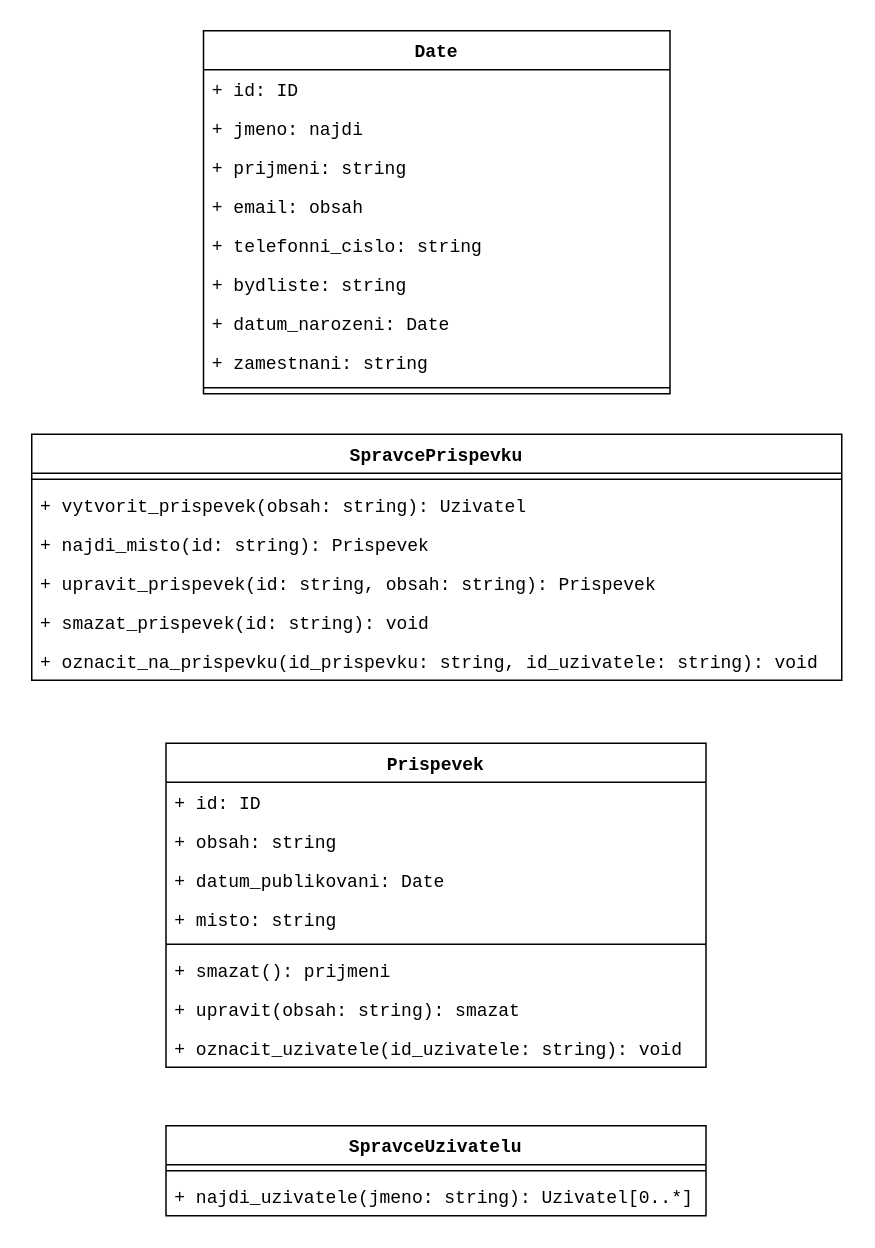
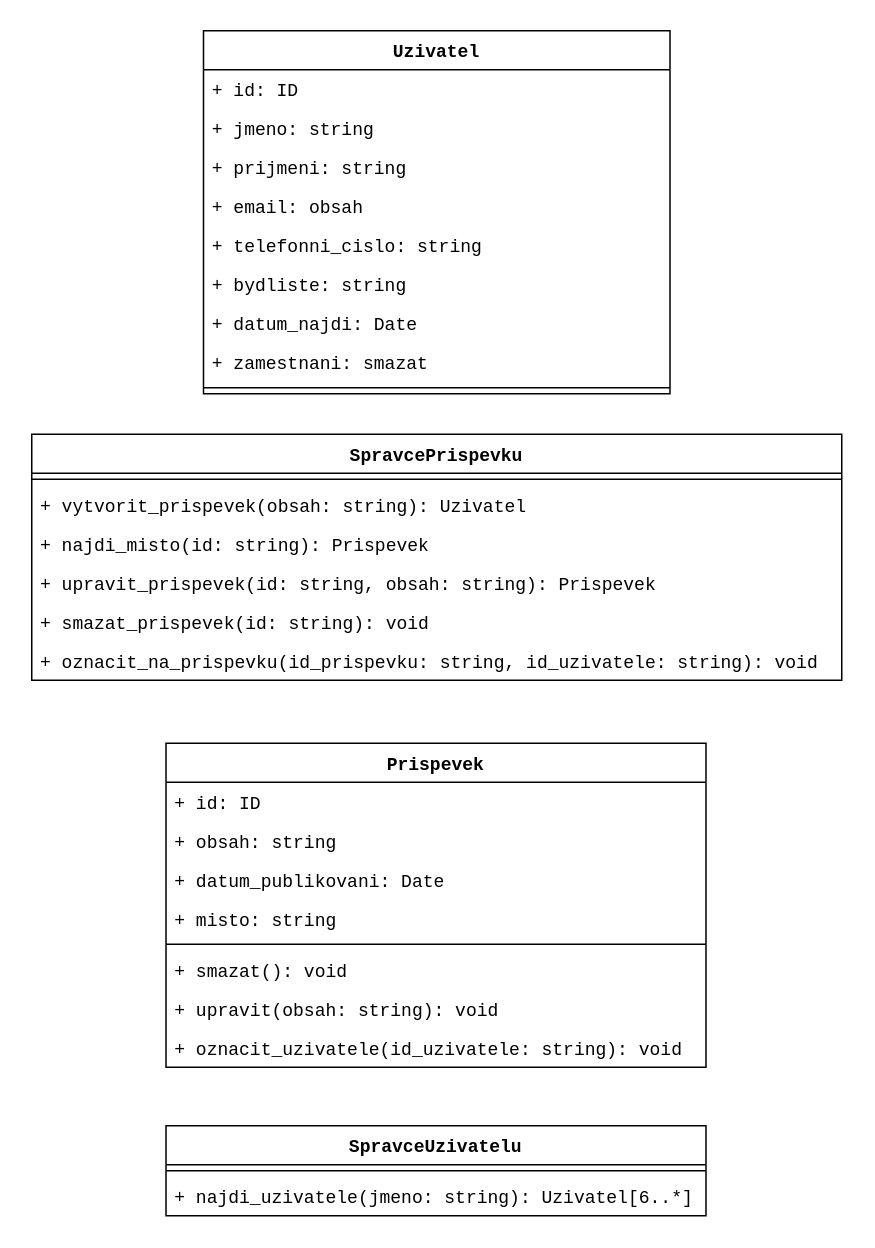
- <mxCell id="11" value="Date" style="swimlane;fontStyle=1;align=center;verticalAlign=top;childLayout=stackLayout;horizontal=1;startSize=26;horizontalStack=0;resizeParent=1;resizeParentMax=0;resizeLast=0;collapsible=1;marginBottom=0;fontFamily=Courier New;" vertex="1" parent="1"><mxGeometry x="135" y="20" width="311" height="242" as="geometry" /></mxCell>
+ <mxCell id="11" value="Uzivatel" style="swimlane;fontStyle=1;align=center;verticalAlign=top;childLayout=stackLayout;horizontal=1;startSize=26;horizontalStack=0;resizeParent=1;resizeParentMax=0;resizeLast=0;collapsible=1;marginBottom=0;fontFamily=Courier New;" vertex="1" parent="1"><mxGeometry x="135" y="20" width="311" height="242" as="geometry" /></mxCell>
- <mxCell id="13" value="+ jmeno: najdi" style="text;strokeColor=none;fillColor=none;align=left;verticalAlign=top;spacingLeft=4;spacingRight=4;overflow=hidden;rotatable=0;points=[[0,0.5],[1,0.5]];portConstraint=eastwest;fontFamily=Courier New;" vertex="1" parent="11"><mxGeometry y="52" width="311" height="26" as="geometry" /></mxCell>
+ <mxCell id="13" value="+ jmeno: string" style="text;strokeColor=none;fillColor=none;align=left;verticalAlign=top;spacingLeft=4;spacingRight=4;overflow=hidden;rotatable=0;points=[[0,0.5],[1,0.5]];portConstraint=eastwest;fontFamily=Courier New;" vertex="1" parent="11"><mxGeometry y="52" width="311" height="26" as="geometry" /></mxCell>
- <mxCell id="18" value="+ datum_narozeni: Date" style="text;strokeColor=none;fillColor=none;align=left;verticalAlign=top;spacingLeft=4;spacingRight=4;overflow=hidden;rotatable=0;points=[[0,0.5],[1,0.5]];portConstraint=eastwest;fontFamily=Courier New;" vertex="1" parent="11"><mxGeometry y="182" width="311" height="26" as="geometry" /></mxCell>
+ <mxCell id="18" value="+ datum_najdi: Date" style="text;strokeColor=none;fillColor=none;align=left;verticalAlign=top;spacingLeft=4;spacingRight=4;overflow=hidden;rotatable=0;points=[[0,0.5],[1,0.5]];portConstraint=eastwest;fontFamily=Courier New;" vertex="1" parent="11"><mxGeometry y="182" width="311" height="26" as="geometry" /></mxCell>
- <mxCell id="19" value="+ zamestnani: string" style="text;strokeColor=none;fillColor=none;align=left;verticalAlign=top;spacingLeft=4;spacingRight=4;overflow=hidden;rotatable=0;points=[[0,0.5],[1,0.5]];portConstraint=eastwest;fontFamily=Courier New;" vertex="1" parent="11"><mxGeometry y="208" width="311" height="26" as="geometry" /></mxCell>
+ <mxCell id="19" value="+ zamestnani: smazat" style="text;strokeColor=none;fillColor=none;align=left;verticalAlign=top;spacingLeft=4;spacingRight=4;overflow=hidden;rotatable=0;points=[[0,0.5],[1,0.5]];portConstraint=eastwest;fontFamily=Courier New;" vertex="1" parent="11"><mxGeometry y="208" width="311" height="26" as="geometry" /></mxCell>
- <mxCell id="8" value="+ smazat(): prijmeni" style="text;strokeColor=none;fillColor=none;align=left;verticalAlign=top;spacingLeft=4;spacingRight=4;overflow=hidden;rotatable=0;points=[[0,0.5],[1,0.5]];portConstraint=eastwest;fontFamily=Courier New;" vertex="1" parent="2"><mxGeometry y="138" width="360" height="26" as="geometry" /></mxCell>
+ <mxCell id="8" value="+ smazat(): void" style="text;strokeColor=none;fillColor=none;align=left;verticalAlign=top;spacingLeft=4;spacingRight=4;overflow=hidden;rotatable=0;points=[[0,0.5],[1,0.5]];portConstraint=eastwest;fontFamily=Courier New;" vertex="1" parent="2"><mxGeometry y="138" width="360" height="26" as="geometry" /></mxCell>
- <mxCell id="9" value="+ upravit(obsah: string): smazat" style="text;strokeColor=none;fillColor=none;align=left;verticalAlign=top;spacingLeft=4;spacingRight=4;overflow=hidden;rotatable=0;points=[[0,0.5],[1,0.5]];portConstraint=eastwest;fontFamily=Courier New;" vertex="1" parent="2"><mxGeometry y="164" width="360" height="26" as="geometry" /></mxCell>
+ <mxCell id="9" value="+ upravit(obsah: string): void" style="text;strokeColor=none;fillColor=none;align=left;verticalAlign=top;spacingLeft=4;spacingRight=4;overflow=hidden;rotatable=0;points=[[0,0.5],[1,0.5]];portConstraint=eastwest;fontFamily=Courier New;" vertex="1" parent="2"><mxGeometry y="164" width="360" height="26" as="geometry" /></mxCell>
- <mxCell id="30" value="+ najdi_uzivatele(jmeno: string): Uzivatel[0..*]" style="text;strokeColor=none;fillColor=none;align=left;verticalAlign=top;spacingLeft=4;spacingRight=4;overflow=hidden;rotatable=0;points=[[0,0.5],[1,0.5]];portConstraint=eastwest;fontFamily=Courier New;" vertex="1" parent="28"><mxGeometry y="34" width="360" height="26" as="geometry" /></mxCell>
+ <mxCell id="30" value="+ najdi_uzivatele(jmeno: string): Uzivatel[6..*]" style="text;strokeColor=none;fillColor=none;align=left;verticalAlign=top;spacingLeft=4;spacingRight=4;overflow=hidden;rotatable=0;points=[[0,0.5],[1,0.5]];portConstraint=eastwest;fontFamily=Courier New;" vertex="1" parent="28"><mxGeometry y="34" width="360" height="26" as="geometry" /></mxCell>
